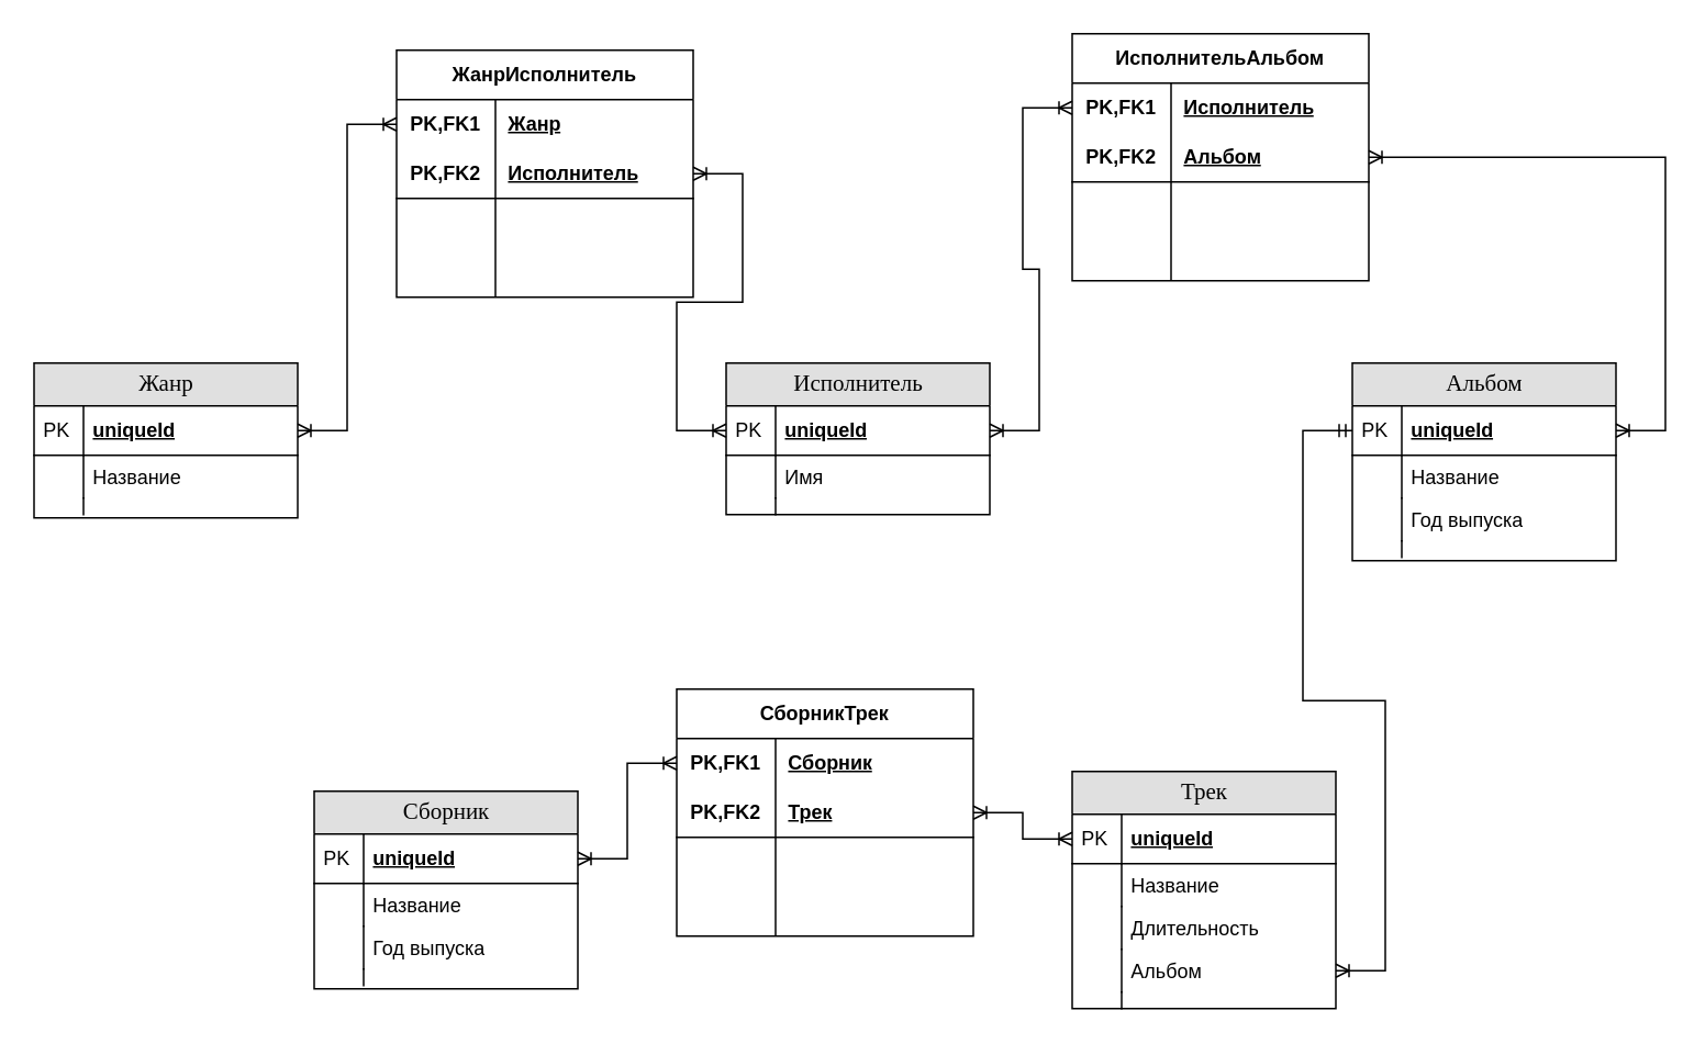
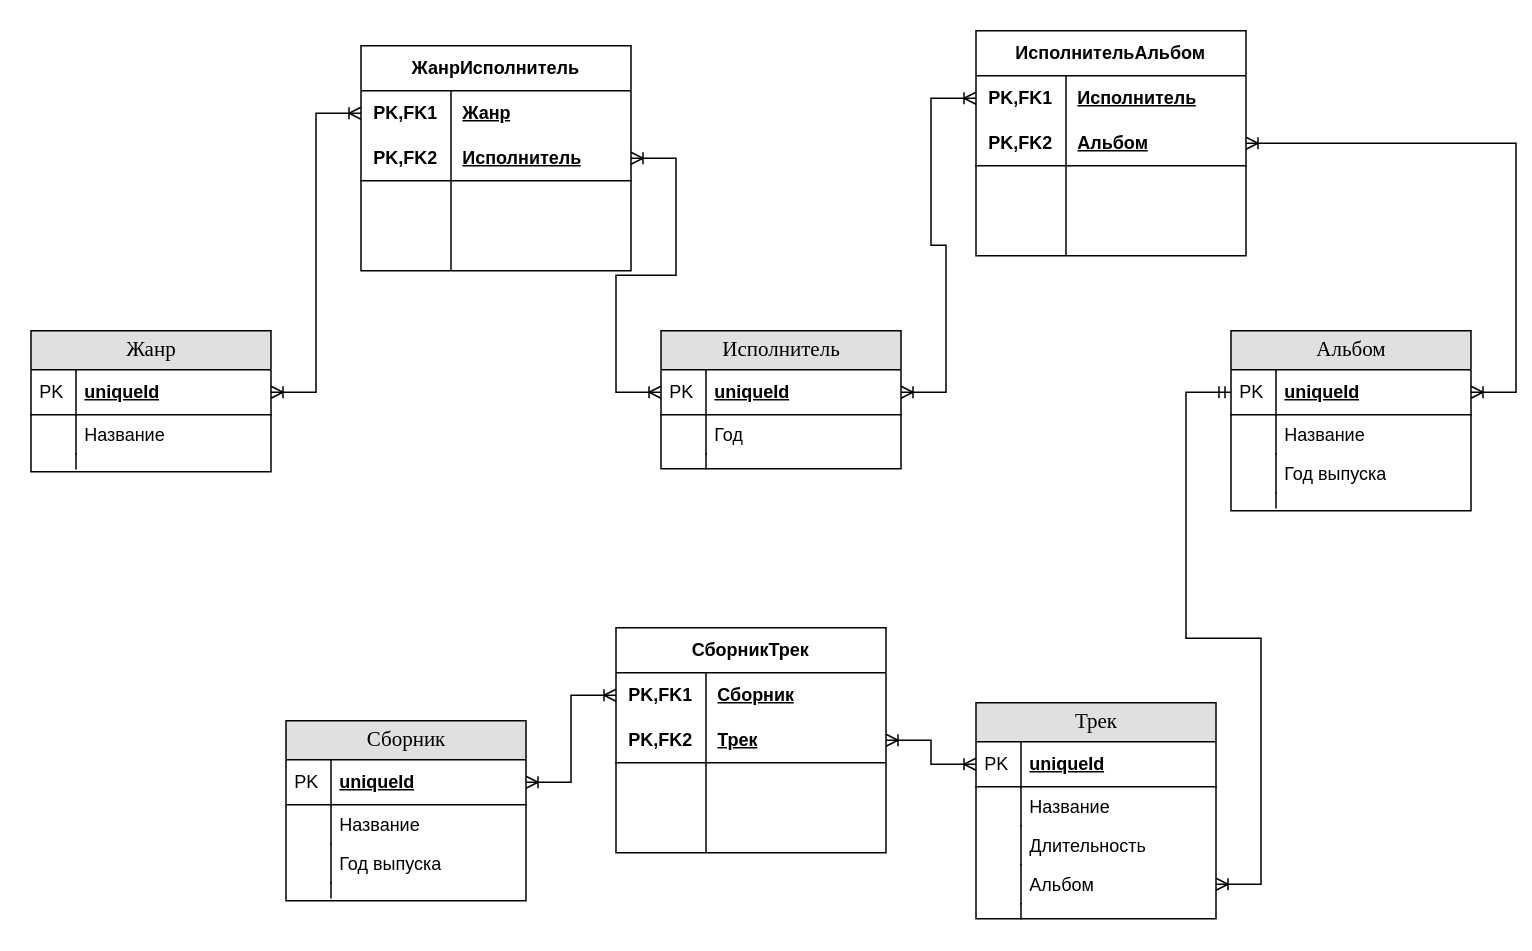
- <mxCell id="5" value="Имя" style="shape=partialRectangle;top=0;left=0;right=0;bottom=0;html=1;align=left;verticalAlign=top;fillColor=none;spacingLeft=34;spacingRight=4;whiteSpace=wrap;overflow=hidden;rotatable=0;points=[[0,0.5],[1,0.5]];portConstraint=eastwest;dropTarget=0;" parent="2" vertex="1"><mxGeometry y="56" width="160" height="26" as="geometry" /></mxCell>
+ <mxCell id="5" value="Год" style="shape=partialRectangle;top=0;left=0;right=0;bottom=0;html=1;align=left;verticalAlign=top;fillColor=none;spacingLeft=34;spacingRight=4;whiteSpace=wrap;overflow=hidden;rotatable=0;points=[[0,0.5],[1,0.5]];portConstraint=eastwest;dropTarget=0;" parent="2" vertex="1"><mxGeometry y="56" width="160" height="26" as="geometry" /></mxCell>
